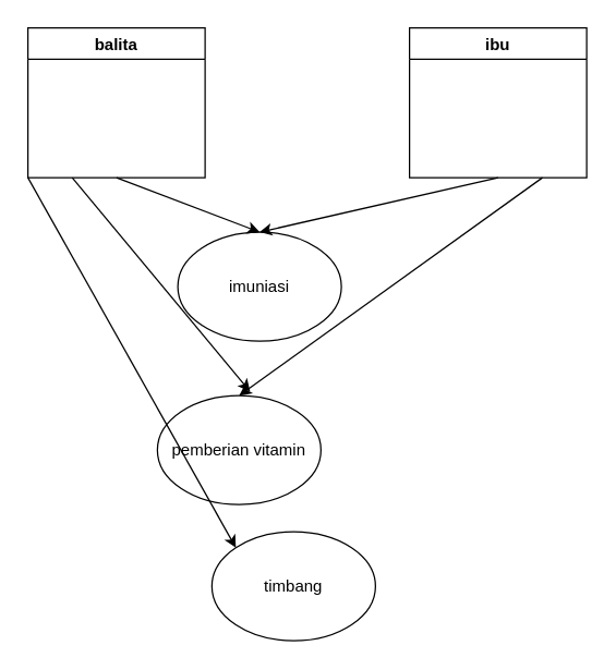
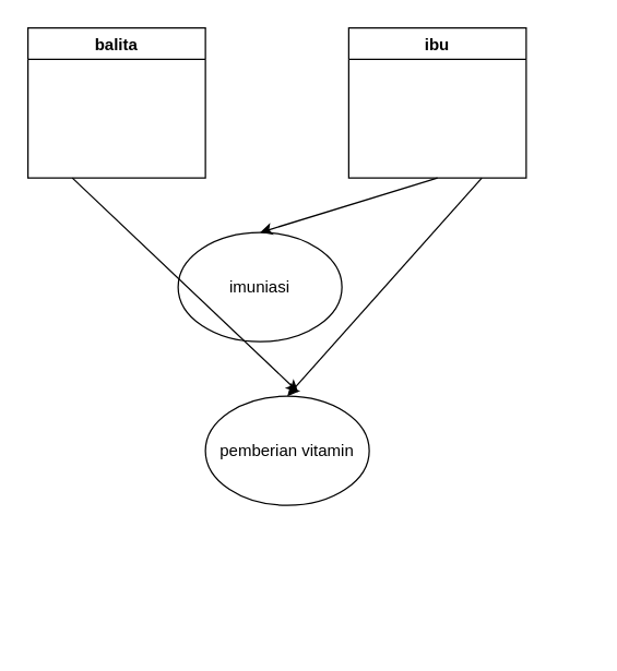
- <mxCell id="3" value="ibu" style="swimlane;startSize=23;" vertex="1" parent="1"><mxGeometry x="300" y="20" width="130" height="110" as="geometry" /></mxCell>
+ <mxCell id="3" value="ibu" style="swimlane;startSize=23;" vertex="1" parent="1"><mxGeometry x="255" y="20" width="130" height="110" as="geometry" /></mxCell>
- <mxCell id="5" value="" style="endArrow=classic;html=1;rounded=0;entryX=0.5;entryY=0;entryDx=0;entryDy=0;exitX=0.5;exitY=1;exitDx=0;exitDy=0;" edge="1" parent="1" source="2" target="4"><mxGeometry width="50" height="50" relative="1" as="geometry"><mxPoint x="250" y="230" as="sourcePoint" /><mxPoint x="300" y="180" as="targetPoint" /></mxGeometry></mxCell>
- <mxCell id="11" value="" style="endArrow=classic;html=1;rounded=0;entryX=0;entryY=0;entryDx=0;entryDy=0;exitX=0;exitY=1;exitDx=0;exitDy=0;" edge="1" parent="1" source="2" target="10"><mxGeometry width="50" height="50" relative="1" as="geometry"><mxPoint x="10" y="130" as="sourcePoint" /><mxPoint x="228.04" y="297.04" as="targetPoint" /></mxGeometry></mxCell>
- <mxCell id="6" value="pemberian vitamin" style="ellipse;whiteSpace=wrap;html=1;" vertex="1" parent="1"><mxGeometry x="115" y="290" width="120" height="80" as="geometry" /></mxCell>
+ <mxCell id="6" value="pemberian vitamin" style="ellipse;whiteSpace=wrap;html=1;" vertex="1" parent="1"><mxGeometry x="150" y="290" width="120" height="80" as="geometry" /></mxCell>
- <mxCell id="10" value="timbang&lt;br&gt;" style="ellipse;whiteSpace=wrap;html=1;" vertex="1" parent="1"><mxGeometry x="155" y="390" width="120" height="80" as="geometry" /></mxCell>
